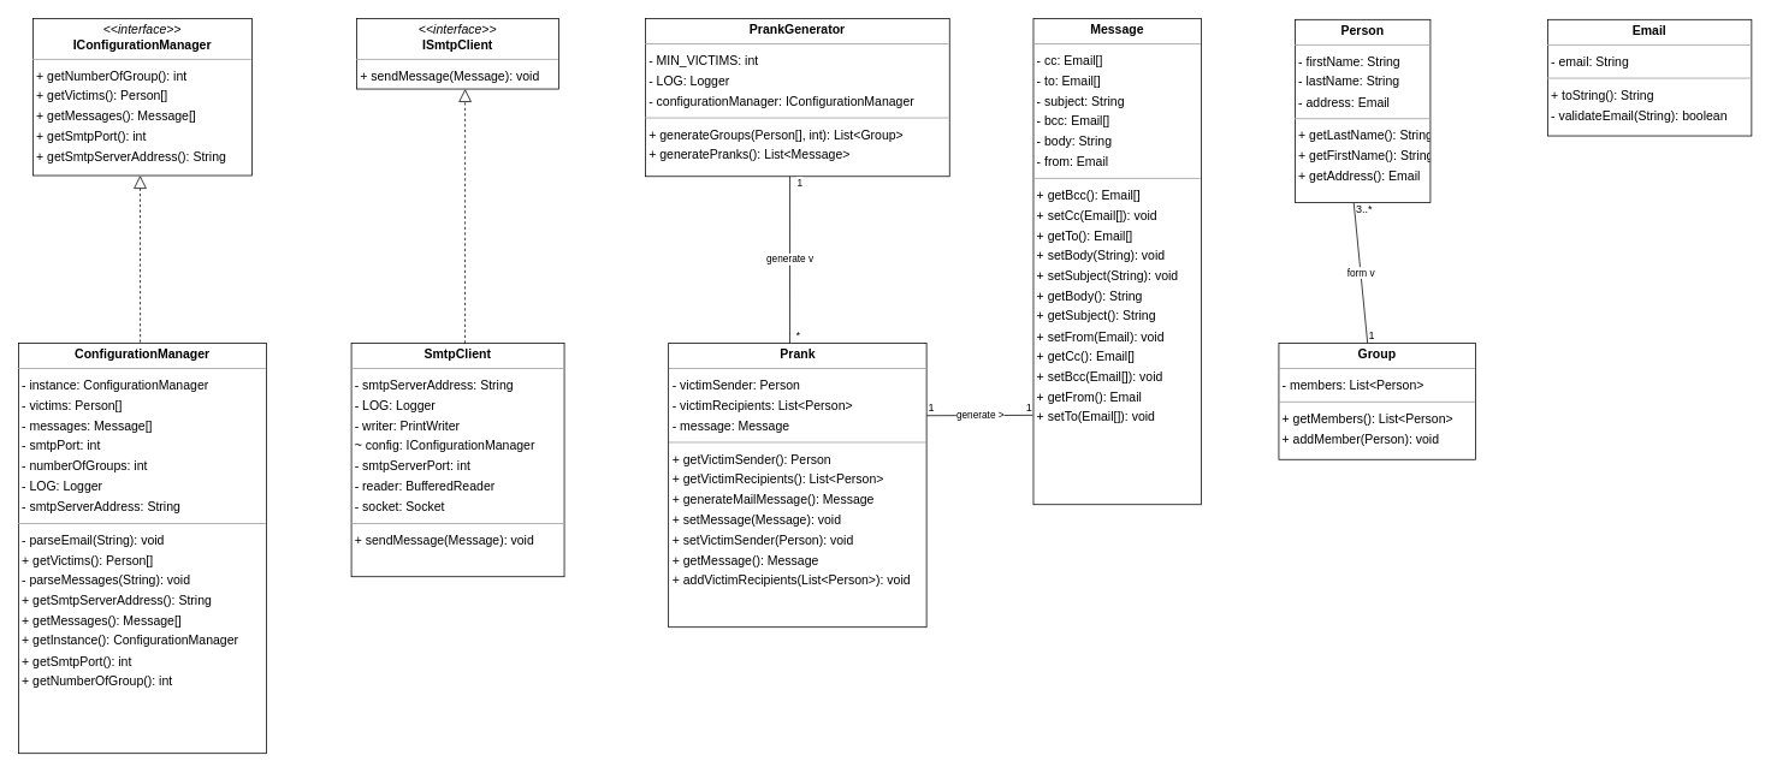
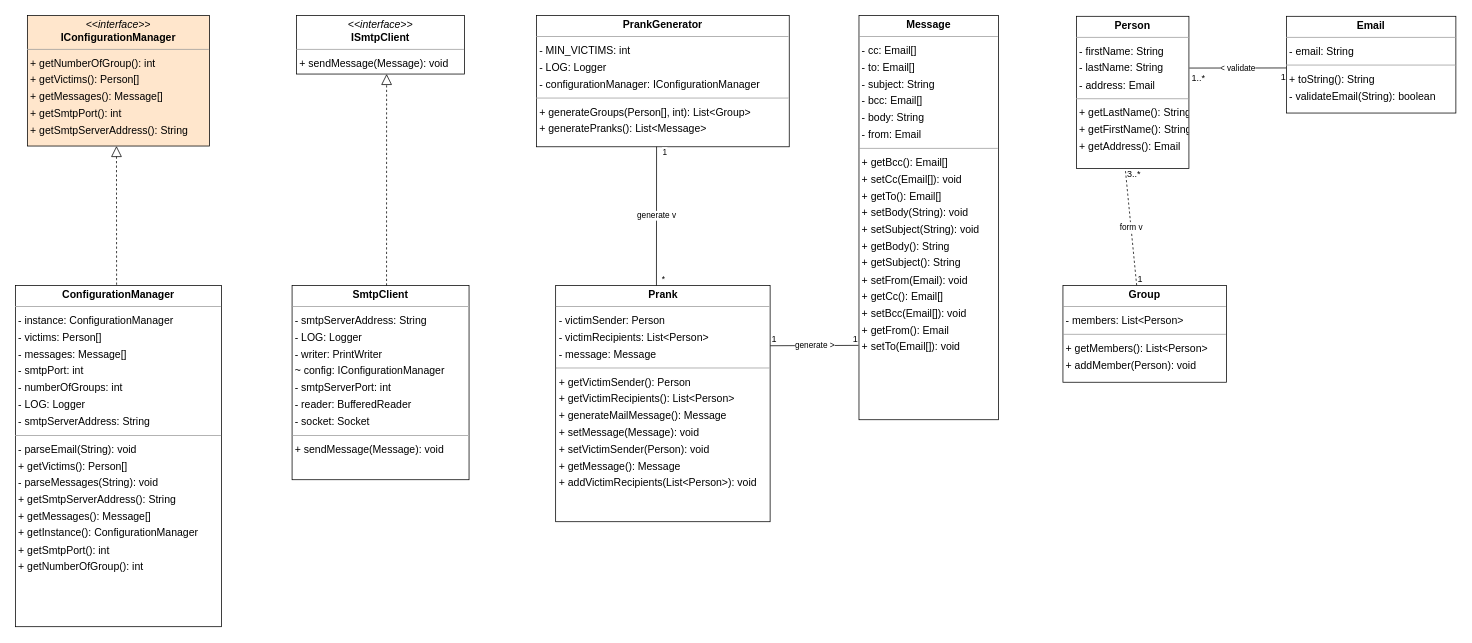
+ <mxCell id="23" value="&lt;div&gt;&amp;lt; validate&lt;br&gt;&lt;/div&gt;" style="endArrow=none;html=1;rounded=0;exitX=-0.001;exitY=0.534;exitDx=0;exitDy=0;exitPerimeter=0;entryX=1.004;entryY=0.34;entryDx=0;entryDy=0;entryPerimeter=0;" edge="1" parent="1" source="3" target="8"><mxGeometry relative="1" as="geometry"><mxPoint x="1215" y="600" as="sourcePoint" /><mxPoint x="1375" y="600" as="targetPoint" /></mxGeometry></mxCell>
+ <mxCell id="24" value="1" style="resizable=0;html=1;align=left;verticalAlign=bottom;" connectable="0" vertex="1" parent="23"><mxGeometry x="-1" relative="1" as="geometry"><mxPoint x="-9" y="20" as="offset" /></mxGeometry></mxCell>
+ <mxCell id="25" value="1..*" style="resizable=0;html=1;align=right;verticalAlign=bottom;" connectable="0" vertex="1" parent="23"><mxGeometry x="1" relative="1" as="geometry"><mxPoint x="21" y="22" as="offset" /></mxGeometry></mxCell>
- <mxCell id="5" value="&lt;p style=&quot;margin:0px;margin-top:4px;text-align:center;&quot;&gt;&lt;i&gt;&amp;lt;&amp;lt;interface&amp;gt;&amp;gt;&lt;/i&gt;&lt;br/&gt;&lt;b&gt;IConfigurationManager&lt;/b&gt;&lt;/p&gt;&lt;hr size=&quot;1&quot;/&gt;&lt;p style=&quot;margin:0 0 0 4px;line-height:1.6;&quot;&gt;+ getNumberOfGroup(): int&lt;br/&gt;+ getVictims(): Person[]&lt;br/&gt;+ getMessages(): Message[]&lt;br/&gt;+ getSmtpPort(): int&lt;br/&gt;+ getSmtpServerAddress(): String&lt;/p&gt;" style="verticalAlign=top;align=left;overflow=fill;fontSize=14;fontFamily=Helvetica;html=1;rounded=0;shadow=0;comic=0;labelBackgroundColor=none;strokeWidth=1;" parent="1" vertex="1"><mxGeometry x="36" y="20" width="243" height="174" as="geometry" /></mxCell>
+ <mxCell id="5" value="&lt;p style=&quot;margin:0px;margin-top:4px;text-align:center;&quot;&gt;&lt;i&gt;&amp;lt;&amp;lt;interface&amp;gt;&amp;gt;&lt;/i&gt;&lt;br/&gt;&lt;b&gt;IConfigurationManager&lt;/b&gt;&lt;/p&gt;&lt;hr size=&quot;1&quot;/&gt;&lt;p style=&quot;margin:0 0 0 4px;line-height:1.6;&quot;&gt;+ getNumberOfGroup(): int&lt;br/&gt;+ getVictims(): Person[]&lt;br/&gt;+ getMessages(): Message[]&lt;br/&gt;+ getSmtpPort(): int&lt;br/&gt;+ getSmtpServerAddress(): String&lt;/p&gt;" style="verticalAlign=top;align=left;overflow=fill;fontSize=14;fontFamily=Helvetica;html=1;rounded=0;shadow=0;comic=0;labelBackgroundColor=none;strokeWidth=1;fillColor=#ffe6cc;" parent="1" vertex="1"><mxGeometry x="36" y="20" width="243" height="174" as="geometry" /></mxCell>
- <mxCell id="20" value="form v" style="endArrow=none;html=1;rounded=0;entryX=0.434;entryY=1.002;entryDx=0;entryDy=0;entryPerimeter=0;exitX=0.451;exitY=-0.002;exitDx=0;exitDy=0;exitPerimeter=0;" edge="1" parent="1" source="4" target="8"><mxGeometry relative="1" as="geometry"><mxPoint x="1514" y="379" as="sourcePoint" /><mxPoint x="1675" y="379.31" as="targetPoint" /></mxGeometry></mxCell>
+ <mxCell id="20" value="form v" style="endArrow=none;html=1;rounded=0;entryX=0.434;entryY=1.002;entryDx=0;entryDy=0;entryPerimeter=0;exitX=0.451;exitY=-0.002;exitDx=0;exitDy=0;exitPerimeter=0;dashed=1;" edge="1" parent="1" source="4" target="8"><mxGeometry relative="1" as="geometry"><mxPoint x="1514" y="379" as="sourcePoint" /><mxPoint x="1675" y="379.31" as="targetPoint" /></mxGeometry></mxCell>
